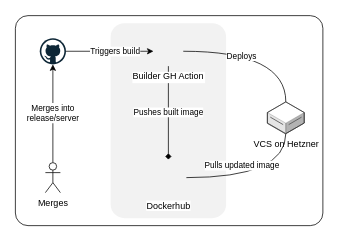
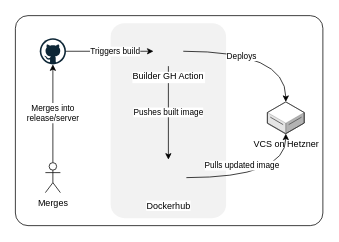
- <mxCell id="10" style="edgeStyle=orthogonalEdgeStyle;rounded=0;orthogonalLoop=1;jettySize=auto;html=1;curved=1;endArrow=none;" edge="1" parent="1" source="13" target="15"><mxGeometry relative="1" as="geometry" /></mxCell>
+ <mxCell id="10" style="edgeStyle=orthogonalEdgeStyle;rounded=0;orthogonalLoop=1;jettySize=auto;html=1;curved=1;" edge="1" parent="1" source="13" target="15"><mxGeometry relative="1" as="geometry" /></mxCell>
- <mxCell id="12" value="Pulls updated image" style="edgeStyle=orthogonalEdgeStyle;rounded=0;orthogonalLoop=1;jettySize=auto;html=1;elbow=vertical;curved=1;exitX=1;exitY=0.5;exitDx=0;exitDy=0;endArrow=none;" edge="1" parent="1" source="14" target="15"><mxGeometry x="-0.227" y="16" relative="1" as="geometry"><mxPoint x="270" y="246" as="sourcePoint" /><mxPoint x="380" y="210" as="targetPoint" /><mxPoint as="offset" /></mxGeometry></mxCell>
+ <mxCell id="12" value="Pulls updated image" style="edgeStyle=orthogonalEdgeStyle;rounded=0;orthogonalLoop=1;jettySize=auto;html=1;elbow=vertical;curved=1;exitX=1;exitY=0.5;exitDx=0;exitDy=0;" edge="1" parent="1" source="14" target="15"><mxGeometry x="-0.227" y="16" relative="1" as="geometry"><mxPoint x="270" y="246" as="sourcePoint" /><mxPoint x="380" y="210" as="targetPoint" /><mxPoint as="offset" /></mxGeometry></mxCell>
- <mxCell id="9" value="Pushes built image" style="edgeStyle=orthogonalEdgeStyle;rounded=0;orthogonalLoop=1;jettySize=auto;html=1;exitX=0.5;exitY=1;exitDx=0;exitDy=0;endArrow=diamond;" edge="1" parent="1" source="13" target="14"><mxGeometry relative="1" as="geometry" /></mxCell>
+ <mxCell id="9" value="Pushes built image" style="edgeStyle=orthogonalEdgeStyle;rounded=0;orthogonalLoop=1;jettySize=auto;html=1;exitX=0.5;exitY=1;exitDx=0;exitDy=0;" edge="1" parent="1" source="13" target="14"><mxGeometry relative="1" as="geometry" /></mxCell>
